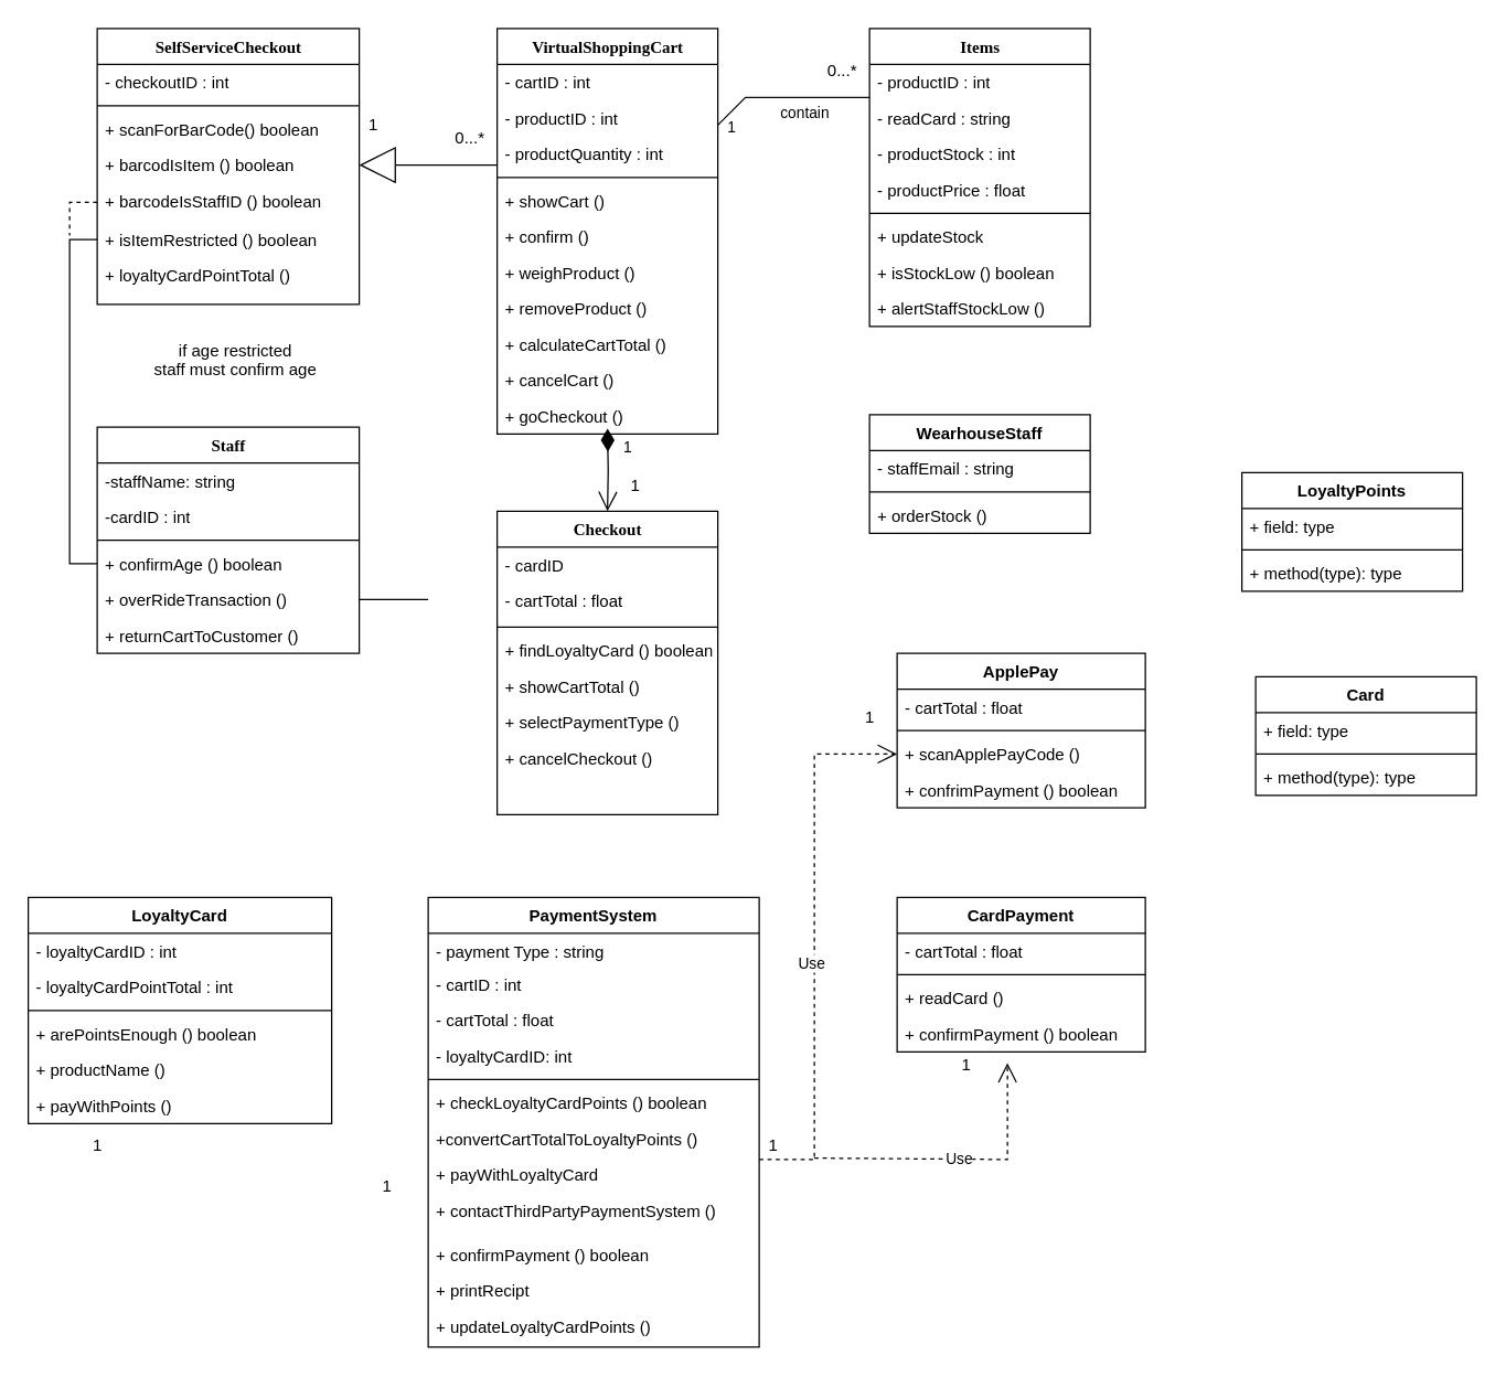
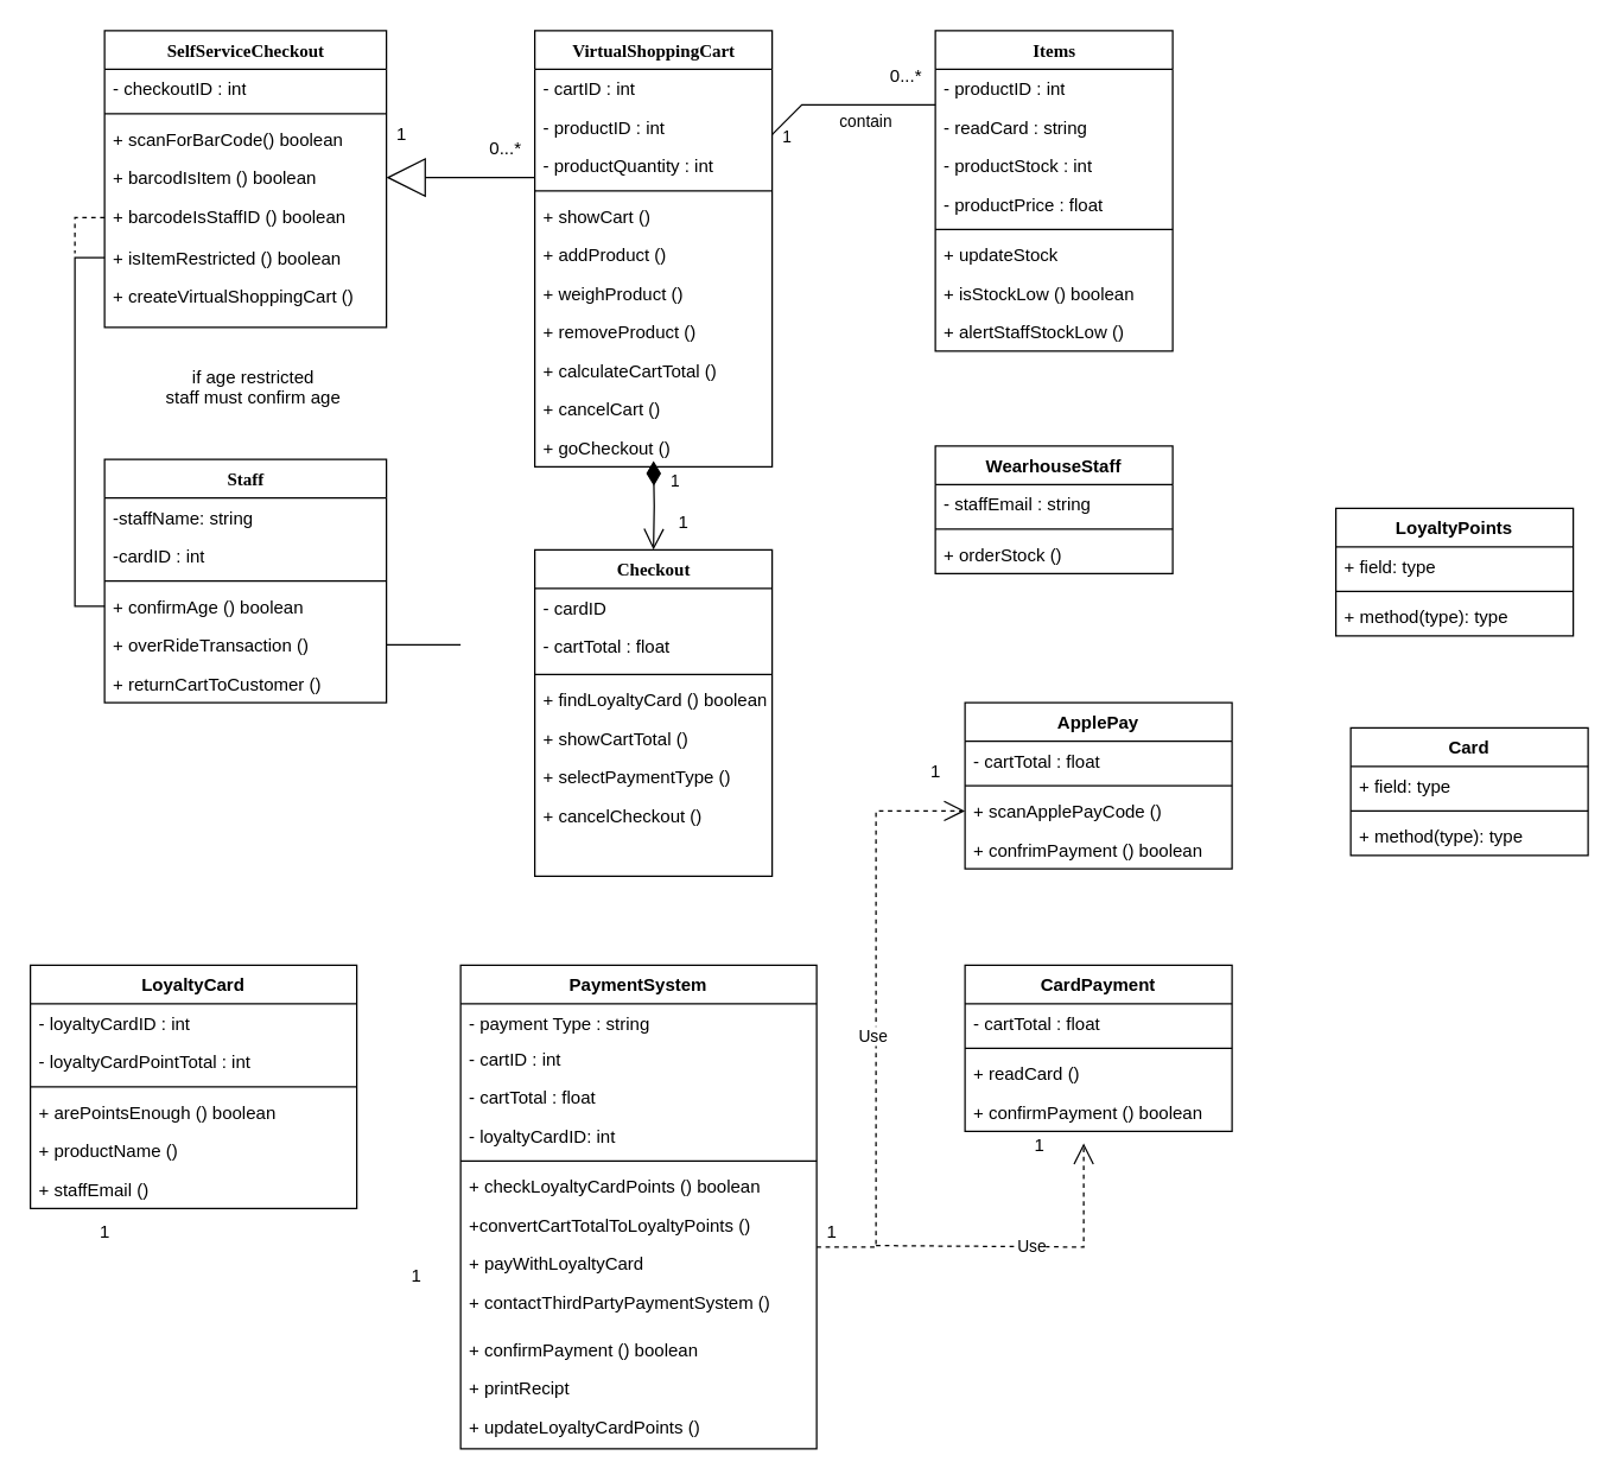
- <mxCell id="16" value="+ confirm ()" style="text;html=1;strokeColor=none;fillColor=none;align=left;verticalAlign=top;spacingLeft=4;spacingRight=4;whiteSpace=wrap;overflow=hidden;rotatable=0;points=[[0,0.5],[1,0.5]];portConstraint=eastwest;" parent="10" vertex="1"><mxGeometry y="138" width="160" height="26" as="geometry" /></mxCell>
+ <mxCell id="16" value="+ addProduct ()" style="text;html=1;strokeColor=none;fillColor=none;align=left;verticalAlign=top;spacingLeft=4;spacingRight=4;whiteSpace=wrap;overflow=hidden;rotatable=0;points=[[0,0.5],[1,0.5]];portConstraint=eastwest;" parent="10" vertex="1"><mxGeometry y="138" width="160" height="26" as="geometry" /></mxCell>
- <mxCell id="9" value="+ loyaltyCardPointTotal ()" style="text;strokeColor=none;fillColor=none;align=left;verticalAlign=top;spacingLeft=4;spacingRight=4;overflow=hidden;rotatable=0;points=[[0,0.5],[1,0.5]];portConstraint=eastwest;" vertex="1" parent="2"><mxGeometry y="166" width="190" height="26" as="geometry" /></mxCell>
+ <mxCell id="9" value="+ createVirtualShoppingCart ()" style="text;strokeColor=none;fillColor=none;align=left;verticalAlign=top;spacingLeft=4;spacingRight=4;overflow=hidden;rotatable=0;points=[[0,0.5],[1,0.5]];portConstraint=eastwest;" vertex="1" parent="2"><mxGeometry y="166" width="190" height="26" as="geometry" /></mxCell>
- <mxCell id="74" value="+ payWithPoints ()" style="text;strokeColor=none;fillColor=none;align=left;verticalAlign=top;spacingLeft=4;spacingRight=4;overflow=hidden;rotatable=0;points=[[0,0.5],[1,0.5]];portConstraint=eastwest;" vertex="1" parent="68"><mxGeometry y="138" width="220" height="26" as="geometry" /></mxCell>
+ <mxCell id="74" value="+ staffEmail ()" style="text;strokeColor=none;fillColor=none;align=left;verticalAlign=top;spacingLeft=4;spacingRight=4;overflow=hidden;rotatable=0;points=[[0,0.5],[1,0.5]];portConstraint=eastwest;" vertex="1" parent="68"><mxGeometry y="138" width="220" height="26" as="geometry" /></mxCell>
